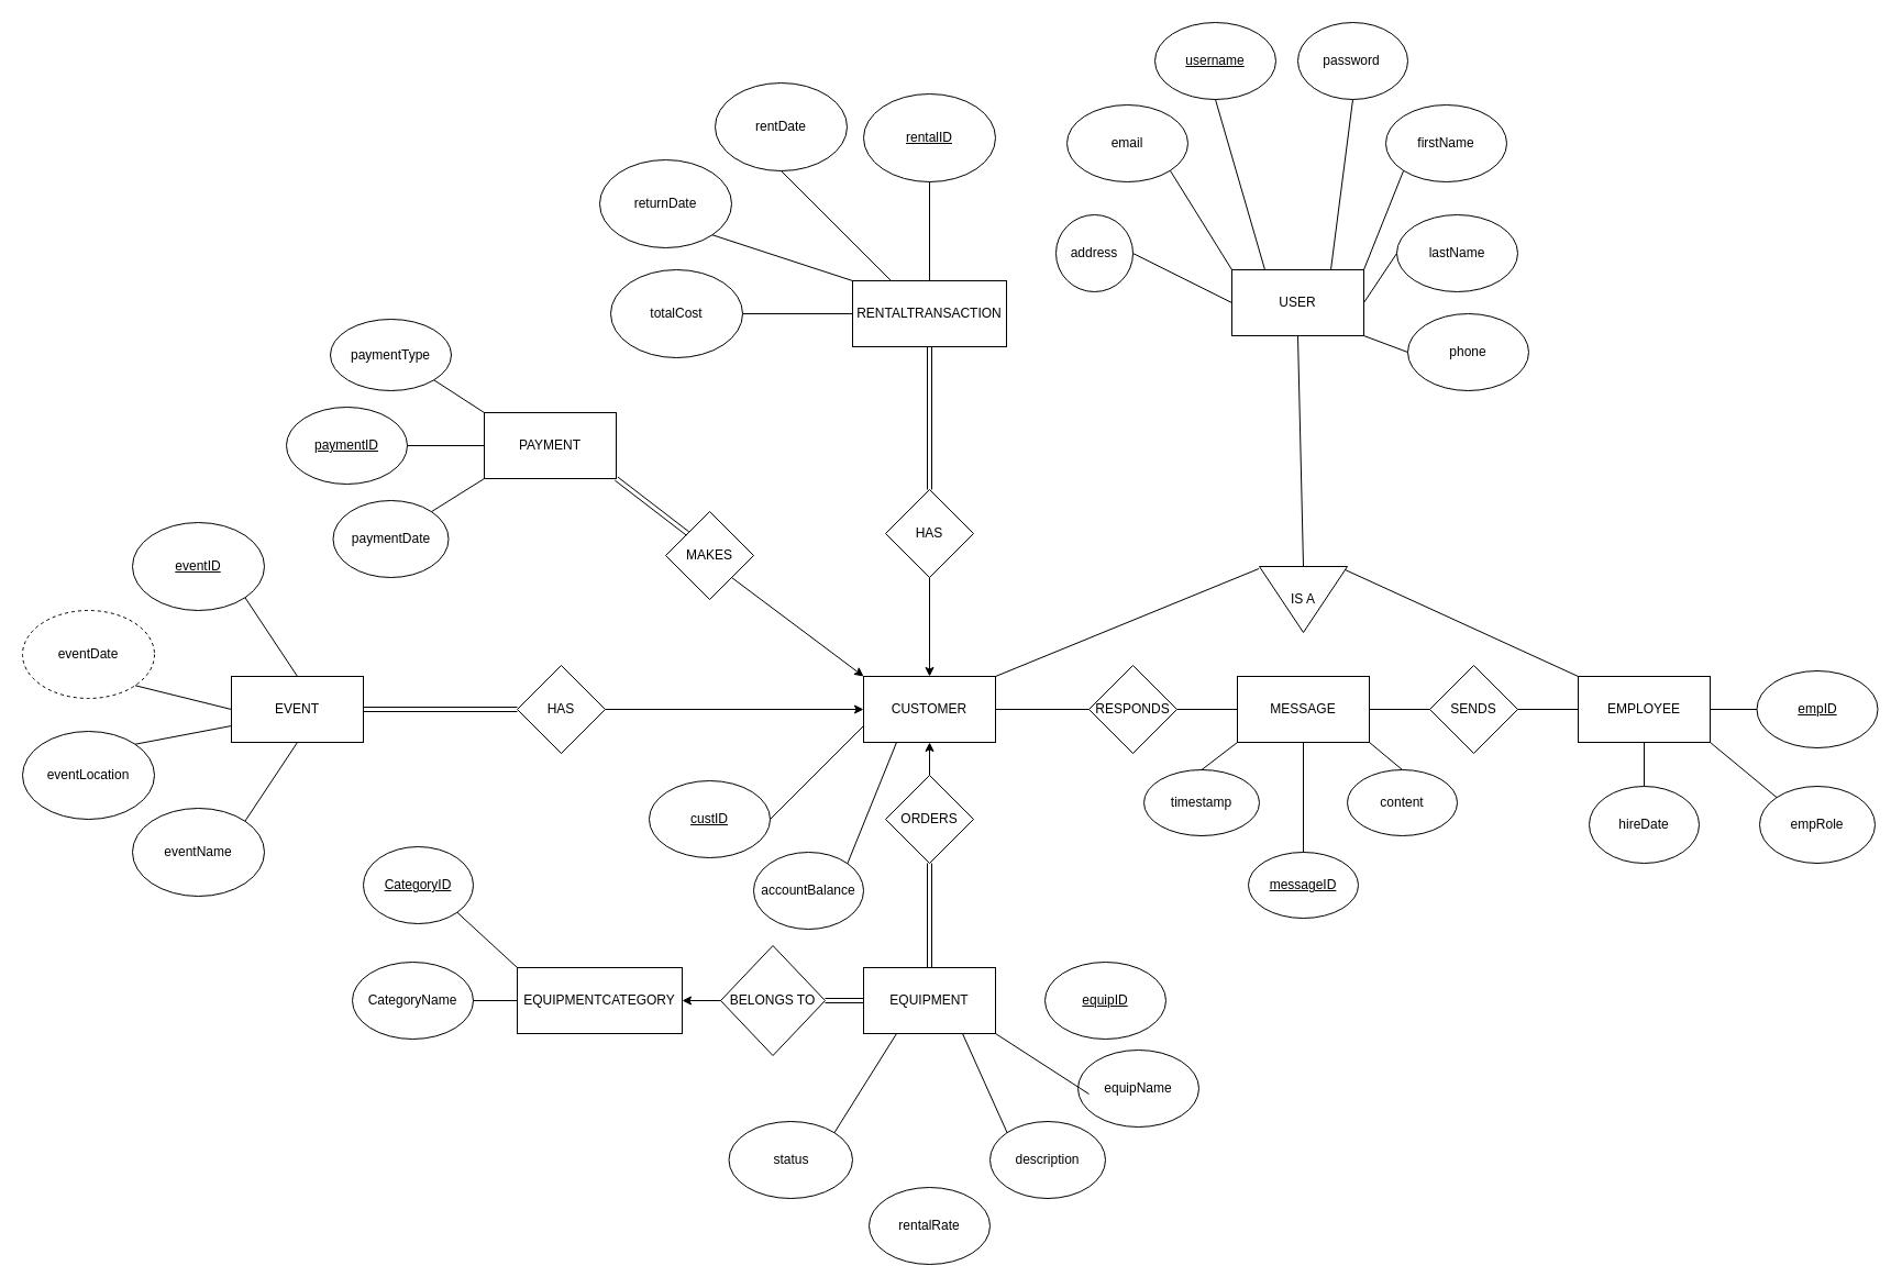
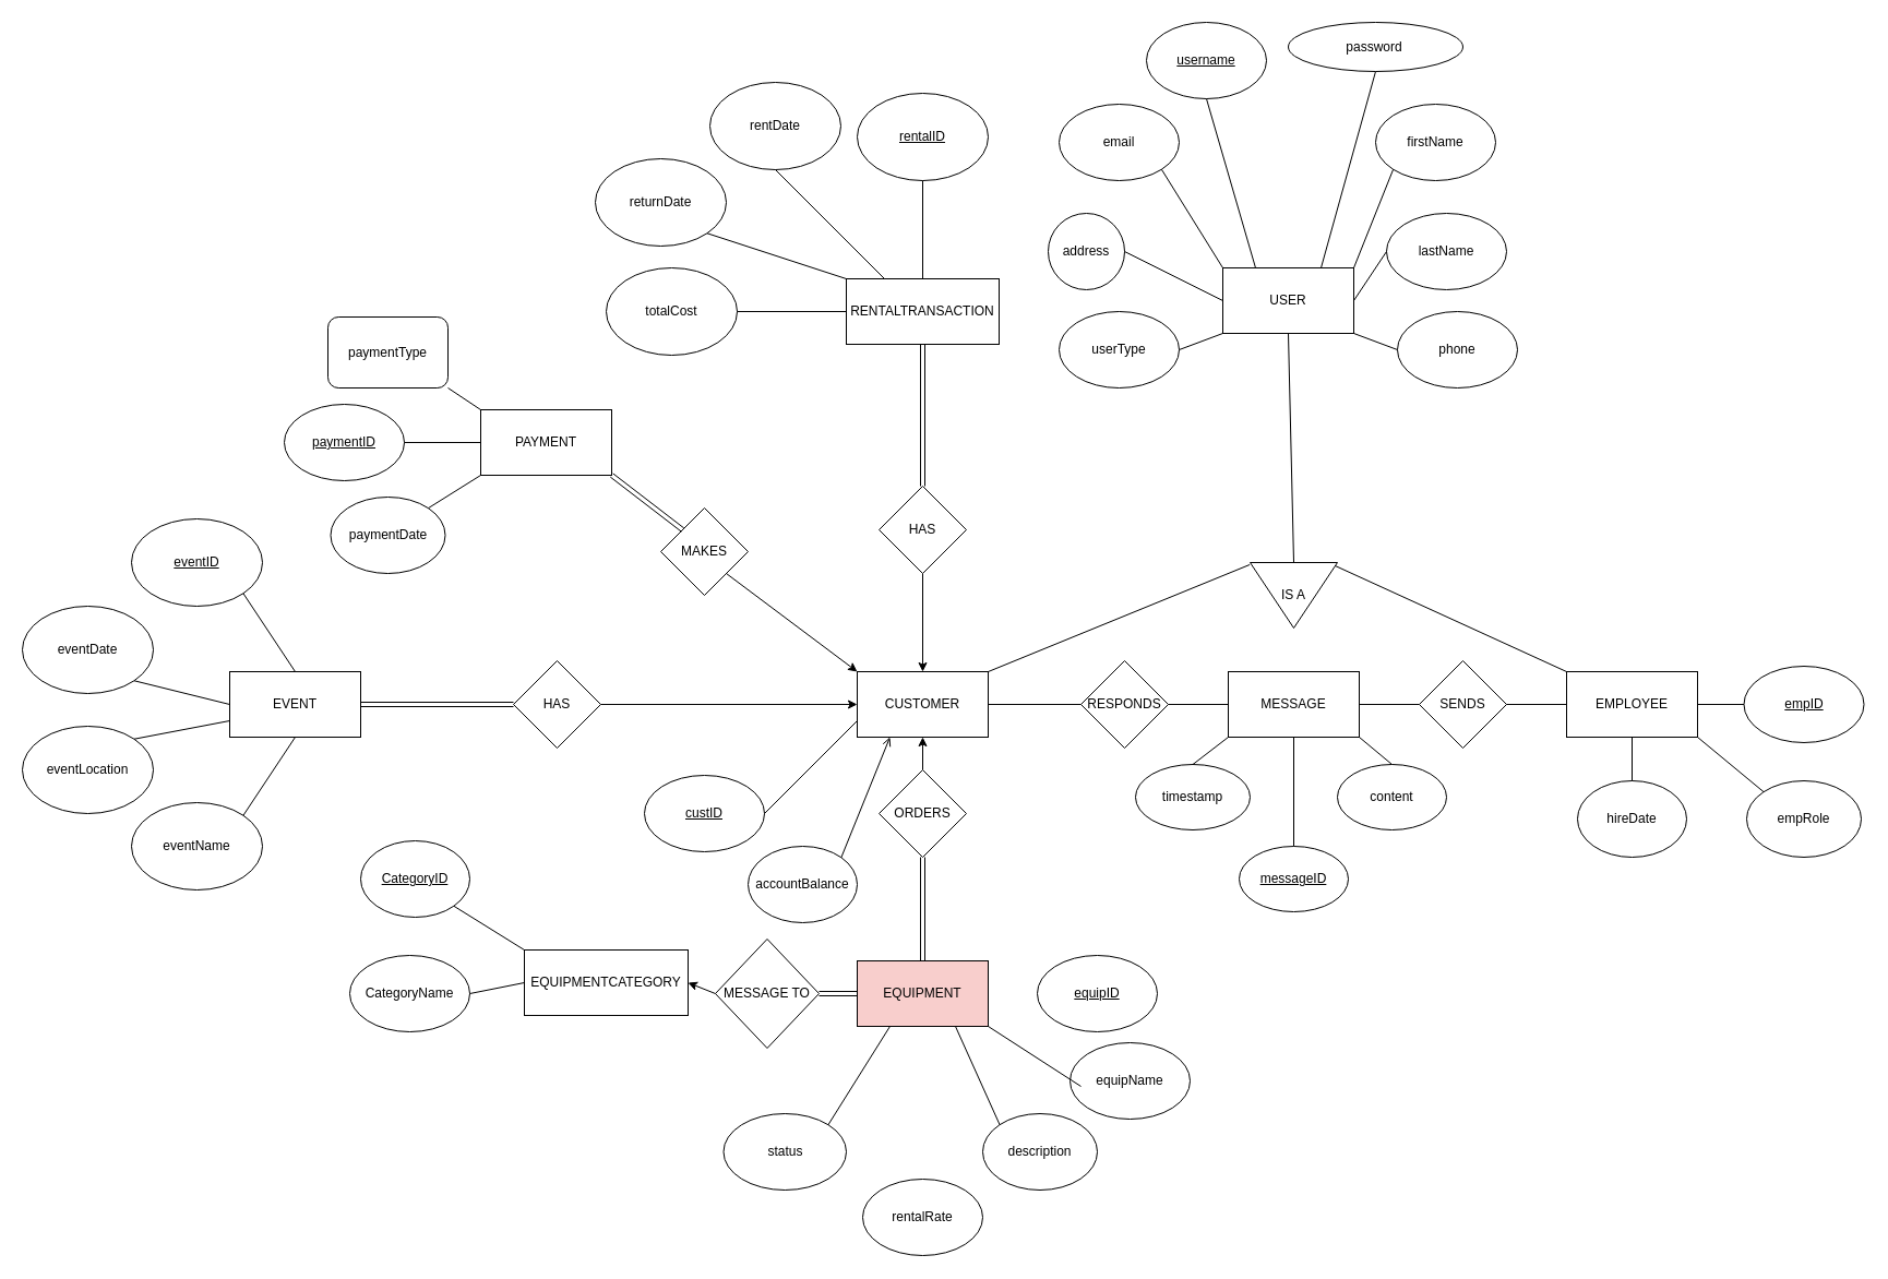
- <mxCell id="19" value="password&lt;span style=&quot;white-space: pre;&quot;&gt;&#09;&lt;/span&gt;" style="ellipse;whiteSpace=wrap;html=1;" parent="1" vertex="1"><mxGeometry x="1180" y="20" width="100" height="70" as="geometry" /></mxCell>
+ <mxCell id="19" value="password&lt;span style=&quot;white-space: pre;&quot;&gt;&#09;&lt;/span&gt;" style="ellipse;whiteSpace=wrap;html=1;" parent="1" vertex="1"><mxGeometry x="1180" y="20" width="160" height="45" as="geometry" /></mxCell>
+ <mxCell id="27" value="" style="endArrow=none;html=1;rounded=0;entryX=1;entryY=0.5;entryDx=0;entryDy=0;exitX=0;exitY=1;exitDx=0;exitDy=0;" parent="1" source="4" target="26" edge="1"><mxGeometry width="50" height="50" relative="1" as="geometry"><mxPoint x="1170" y="265" as="sourcePoint" /><mxPoint x="1220" y="215" as="targetPoint" /></mxGeometry></mxCell>
+ <mxCell id="26" value="userType" style="ellipse;whiteSpace=wrap;html=1;" parent="1" vertex="1"><mxGeometry x="970" y="285" width="110" height="70" as="geometry" /></mxCell>
- <mxCell id="67" value="paymentType" style="ellipse;whiteSpace=wrap;html=1;" parent="1" vertex="1"><mxGeometry x="300" y="290" width="110" height="65" as="geometry" /></mxCell>
+ <mxCell id="67" value="paymentType" style="whiteSpace=wrap;html=1;rounded=1;" parent="1" vertex="1"><mxGeometry x="300" y="290" width="110" height="65" as="geometry" /></mxCell>
- <mxCell id="92" value="eventDate" style="ellipse;whiteSpace=wrap;html=1;dashed=1;" vertex="1" parent="1"><mxGeometry x="20" y="555" width="120" height="80" as="geometry" /></mxCell>
+ <mxCell id="92" value="eventDate" style="ellipse;whiteSpace=wrap;html=1;" vertex="1" parent="1"><mxGeometry x="20" y="555" width="120" height="80" as="geometry" /></mxCell>
- <mxCell id="16" value="" style="endArrow=none;html=1;rounded=0;exitX=1;exitY=0;exitDx=0;exitDy=0;entryX=0.25;entryY=1;entryDx=0;entryDy=0;" parent="1" source="13" target="5" edge="1"><mxGeometry width="50" height="50" relative="1" as="geometry"><mxPoint x="975" y="595" as="sourcePoint" /><mxPoint x="1025" y="545" as="targetPoint" /></mxGeometry></mxCell>
+ <mxCell id="16" value="" style="endArrow=open;html=1;rounded=0;exitX=1;exitY=0;exitDx=0;exitDy=0;entryX=0.25;entryY=1;entryDx=0;entryDy=0;" parent="1" source="13" target="5" edge="1"><mxGeometry width="50" height="50" relative="1" as="geometry"><mxPoint x="975" y="595" as="sourcePoint" /><mxPoint x="1025" y="545" as="targetPoint" /></mxGeometry></mxCell>
- <mxCell id="3" value="EQUIPMENTCATEGORY" style="rounded=0;whiteSpace=wrap;html=1;" parent="1" vertex="1"><mxGeometry x="470" y="880" width="150" height="60" as="geometry" /></mxCell>
+ <mxCell id="3" value="EQUIPMENTCATEGORY" style="rounded=0;whiteSpace=wrap;html=1;" parent="1" vertex="1"><mxGeometry x="480" y="870" width="150" height="60" as="geometry" /></mxCell>
- <mxCell id="36" value="BELONGS TO" style="rhombus;whiteSpace=wrap;html=1;" parent="1" vertex="1"><mxGeometry x="655" y="860" width="95" height="100" as="geometry" /></mxCell>
+ <mxCell id="36" value="MESSAGE TO" style="rhombus;whiteSpace=wrap;html=1;" parent="1" vertex="1"><mxGeometry x="655" y="860" width="95" height="100" as="geometry" /></mxCell>
- <mxCell id="2" value="EQUIPMENT" style="rounded=0;whiteSpace=wrap;html=1;" parent="1" vertex="1"><mxGeometry x="785" y="880" width="120" height="60" as="geometry" /></mxCell>
+ <mxCell id="2" value="EQUIPMENT" style="rounded=0;whiteSpace=wrap;html=1;fillColor=#f8cecc;" parent="1" vertex="1"><mxGeometry x="785" y="880" width="120" height="60" as="geometry" /></mxCell>
